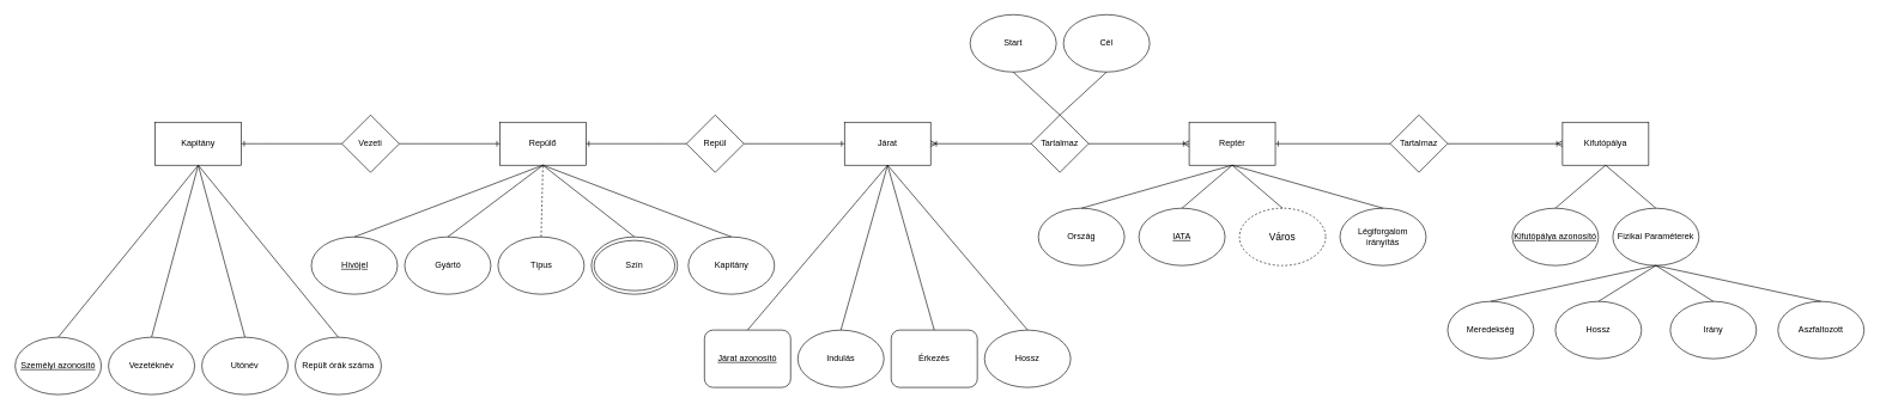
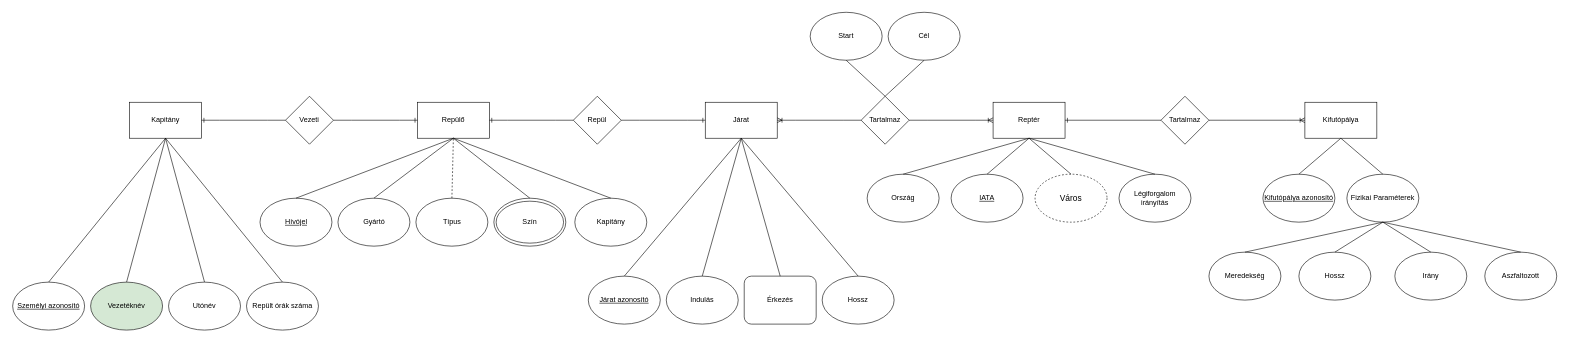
- <mxCell id="41" value="Járat azonosító" style="whiteSpace=wrap;html=1;fontStyle=4;rounded=1;" vertex="1" parent="1"><mxGeometry x="980" y="460" width="120" height="80" as="geometry" /></mxCell>
+ <mxCell id="41" value="Járat azonosító" style="ellipse;whiteSpace=wrap;html=1;fontStyle=4" vertex="1" parent="1"><mxGeometry x="980" y="460" width="120" height="80" as="geometry" /></mxCell>
- <mxCell id="60" value="Vezetéknév" style="ellipse;whiteSpace=wrap;html=1;" vertex="1" parent="1"><mxGeometry x="150" y="470" width="120" height="80" as="geometry" /></mxCell>
+ <mxCell id="60" value="Vezetéknév" style="ellipse;whiteSpace=wrap;html=1;fillColor=#d5e8d4;" vertex="1" parent="1"><mxGeometry x="150" y="470" width="120" height="80" as="geometry" /></mxCell>
